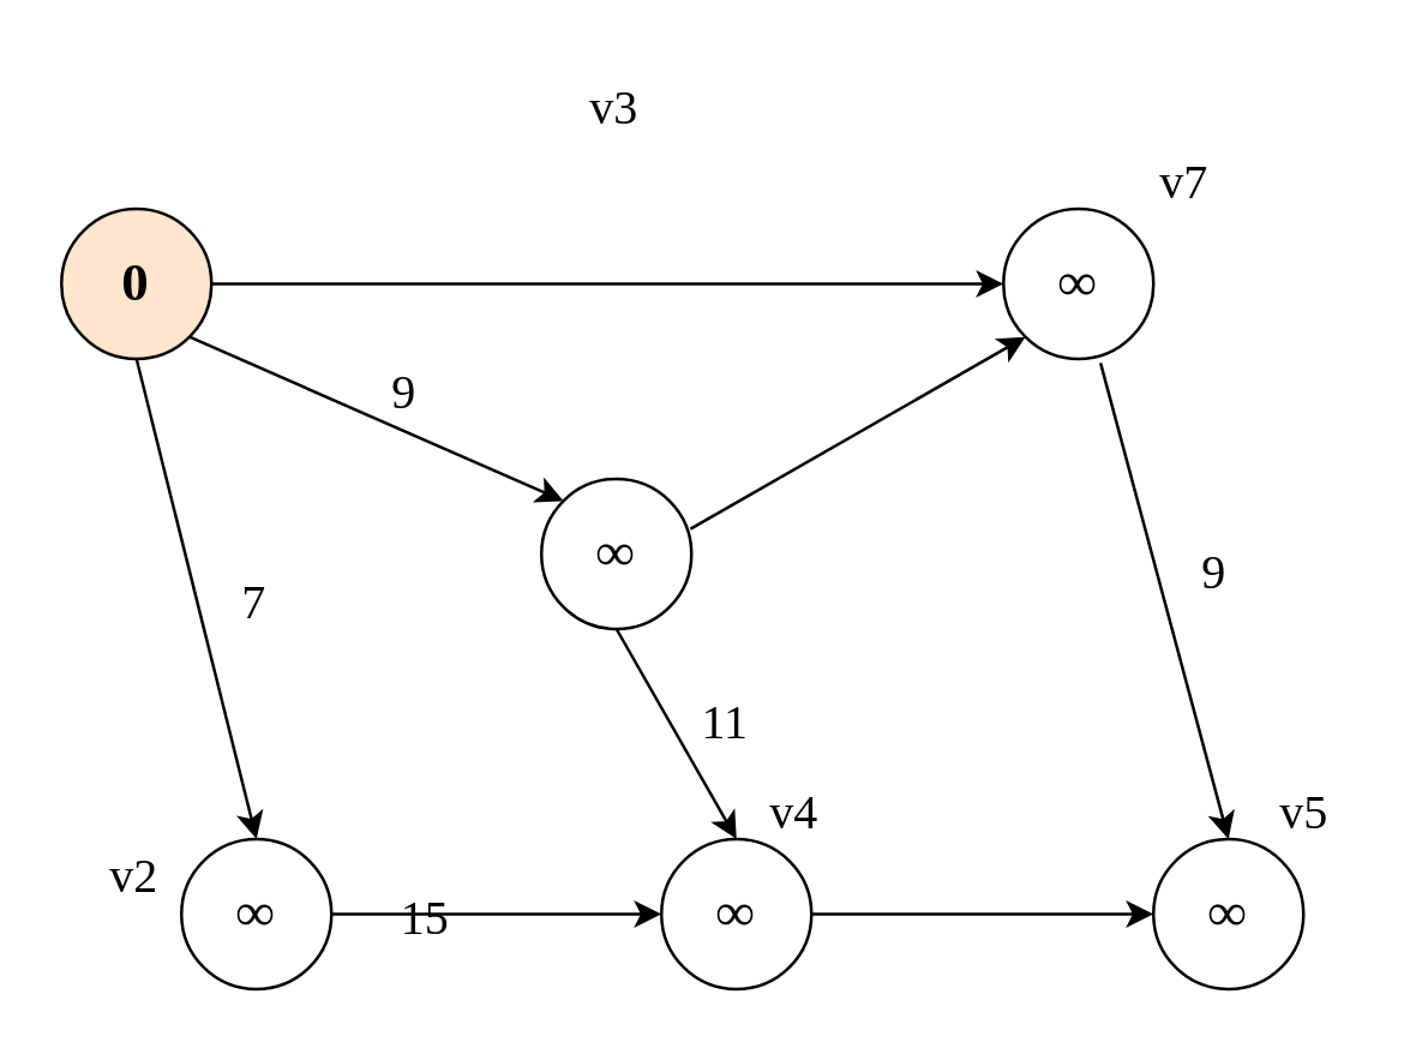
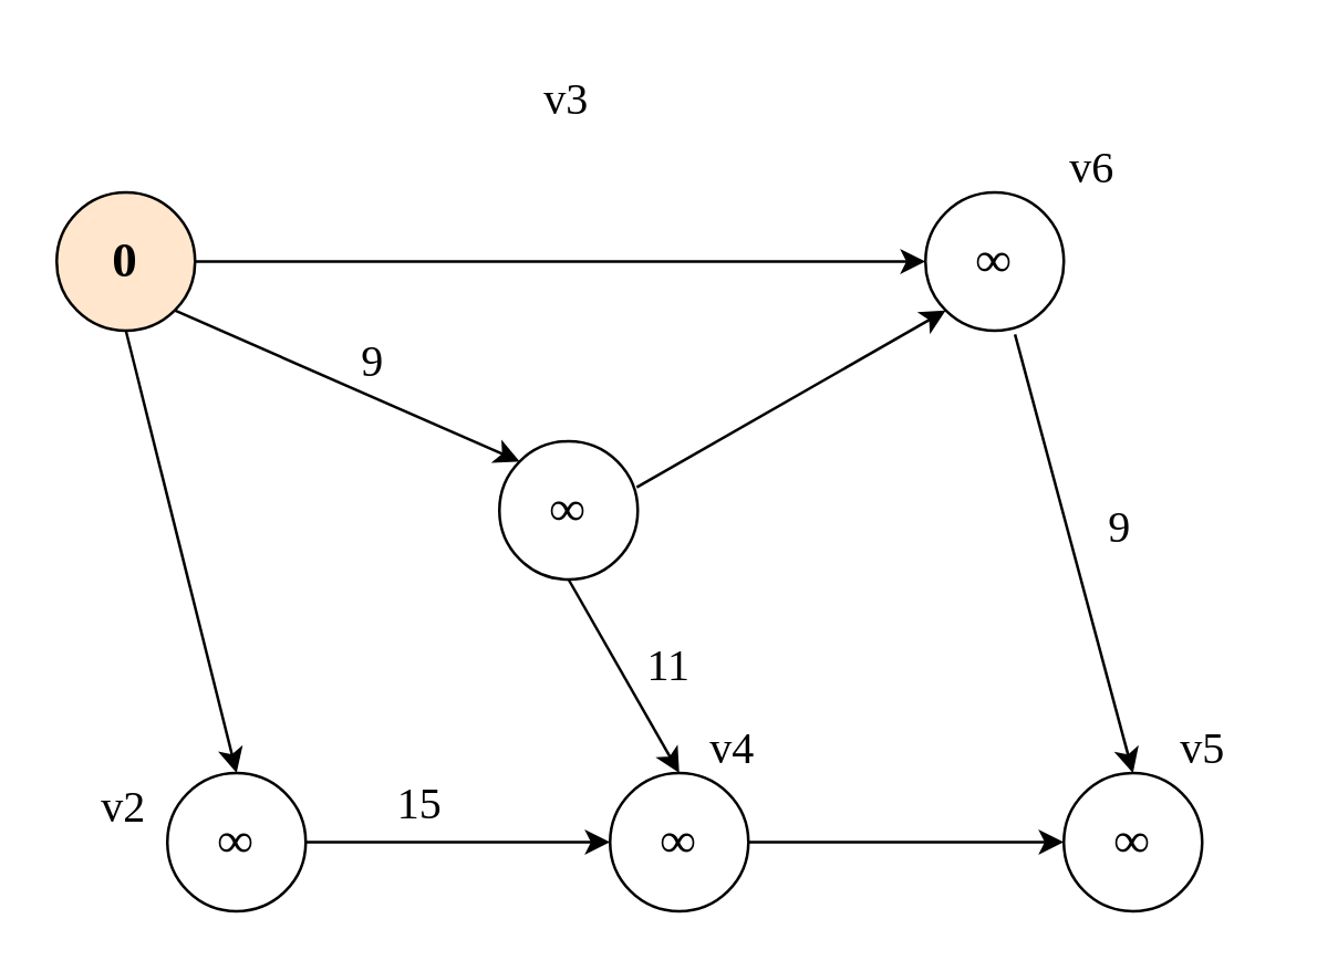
- <mxCell id="20" value="&lt;font face=&quot;Verdana&quot; style=&quot;font-size: 16px;&quot;&gt;v7&lt;/font&gt;" style="text;html=1;align=center;verticalAlign=middle;resizable=0;points=[];autosize=1;strokeColor=none;fillColor=none;" parent="1" vertex="1"><mxGeometry x="374" y="45" width="40" height="30" as="geometry" /></mxCell>
+ <mxCell id="20" value="&lt;font face=&quot;Verdana&quot; style=&quot;font-size: 16px;&quot;&gt;v6&lt;/font&gt;" style="text;html=1;align=center;verticalAlign=middle;resizable=0;points=[];autosize=1;strokeColor=none;fillColor=none;" parent="1" vertex="1"><mxGeometry x="374" y="45" width="40" height="30" as="geometry" /></mxCell>
- <mxCell id="21" value="&lt;font face=&quot;Verdana&quot; style=&quot;font-size: 16px;&quot;&gt;7&lt;/font&gt;" style="text;html=1;align=center;verticalAlign=middle;resizable=0;points=[];autosize=1;strokeColor=none;fillColor=none;" parent="1" vertex="1"><mxGeometry x="69" y="185" width="30" height="30" as="geometry" /></mxCell>
- <mxCell id="22" value="&lt;font face=&quot;Verdana&quot; style=&quot;font-size: 16px;&quot;&gt;15&lt;/font&gt;" style="text;html=1;align=center;verticalAlign=middle;resizable=0;points=[];autosize=1;strokeColor=none;fillColor=none;" parent="1" vertex="1"><mxGeometry x="121" y="290" width="40" height="30" as="geometry" /></mxCell>
+ <mxCell id="22" value="&lt;font face=&quot;Verdana&quot; style=&quot;font-size: 16px;&quot;&gt;15&lt;/font&gt;" style="text;html=1;align=center;verticalAlign=middle;resizable=0;points=[];autosize=1;strokeColor=none;fillColor=none;" parent="1" vertex="1"><mxGeometry x="131" y="275" width="40" height="30" as="geometry" /></mxCell>
